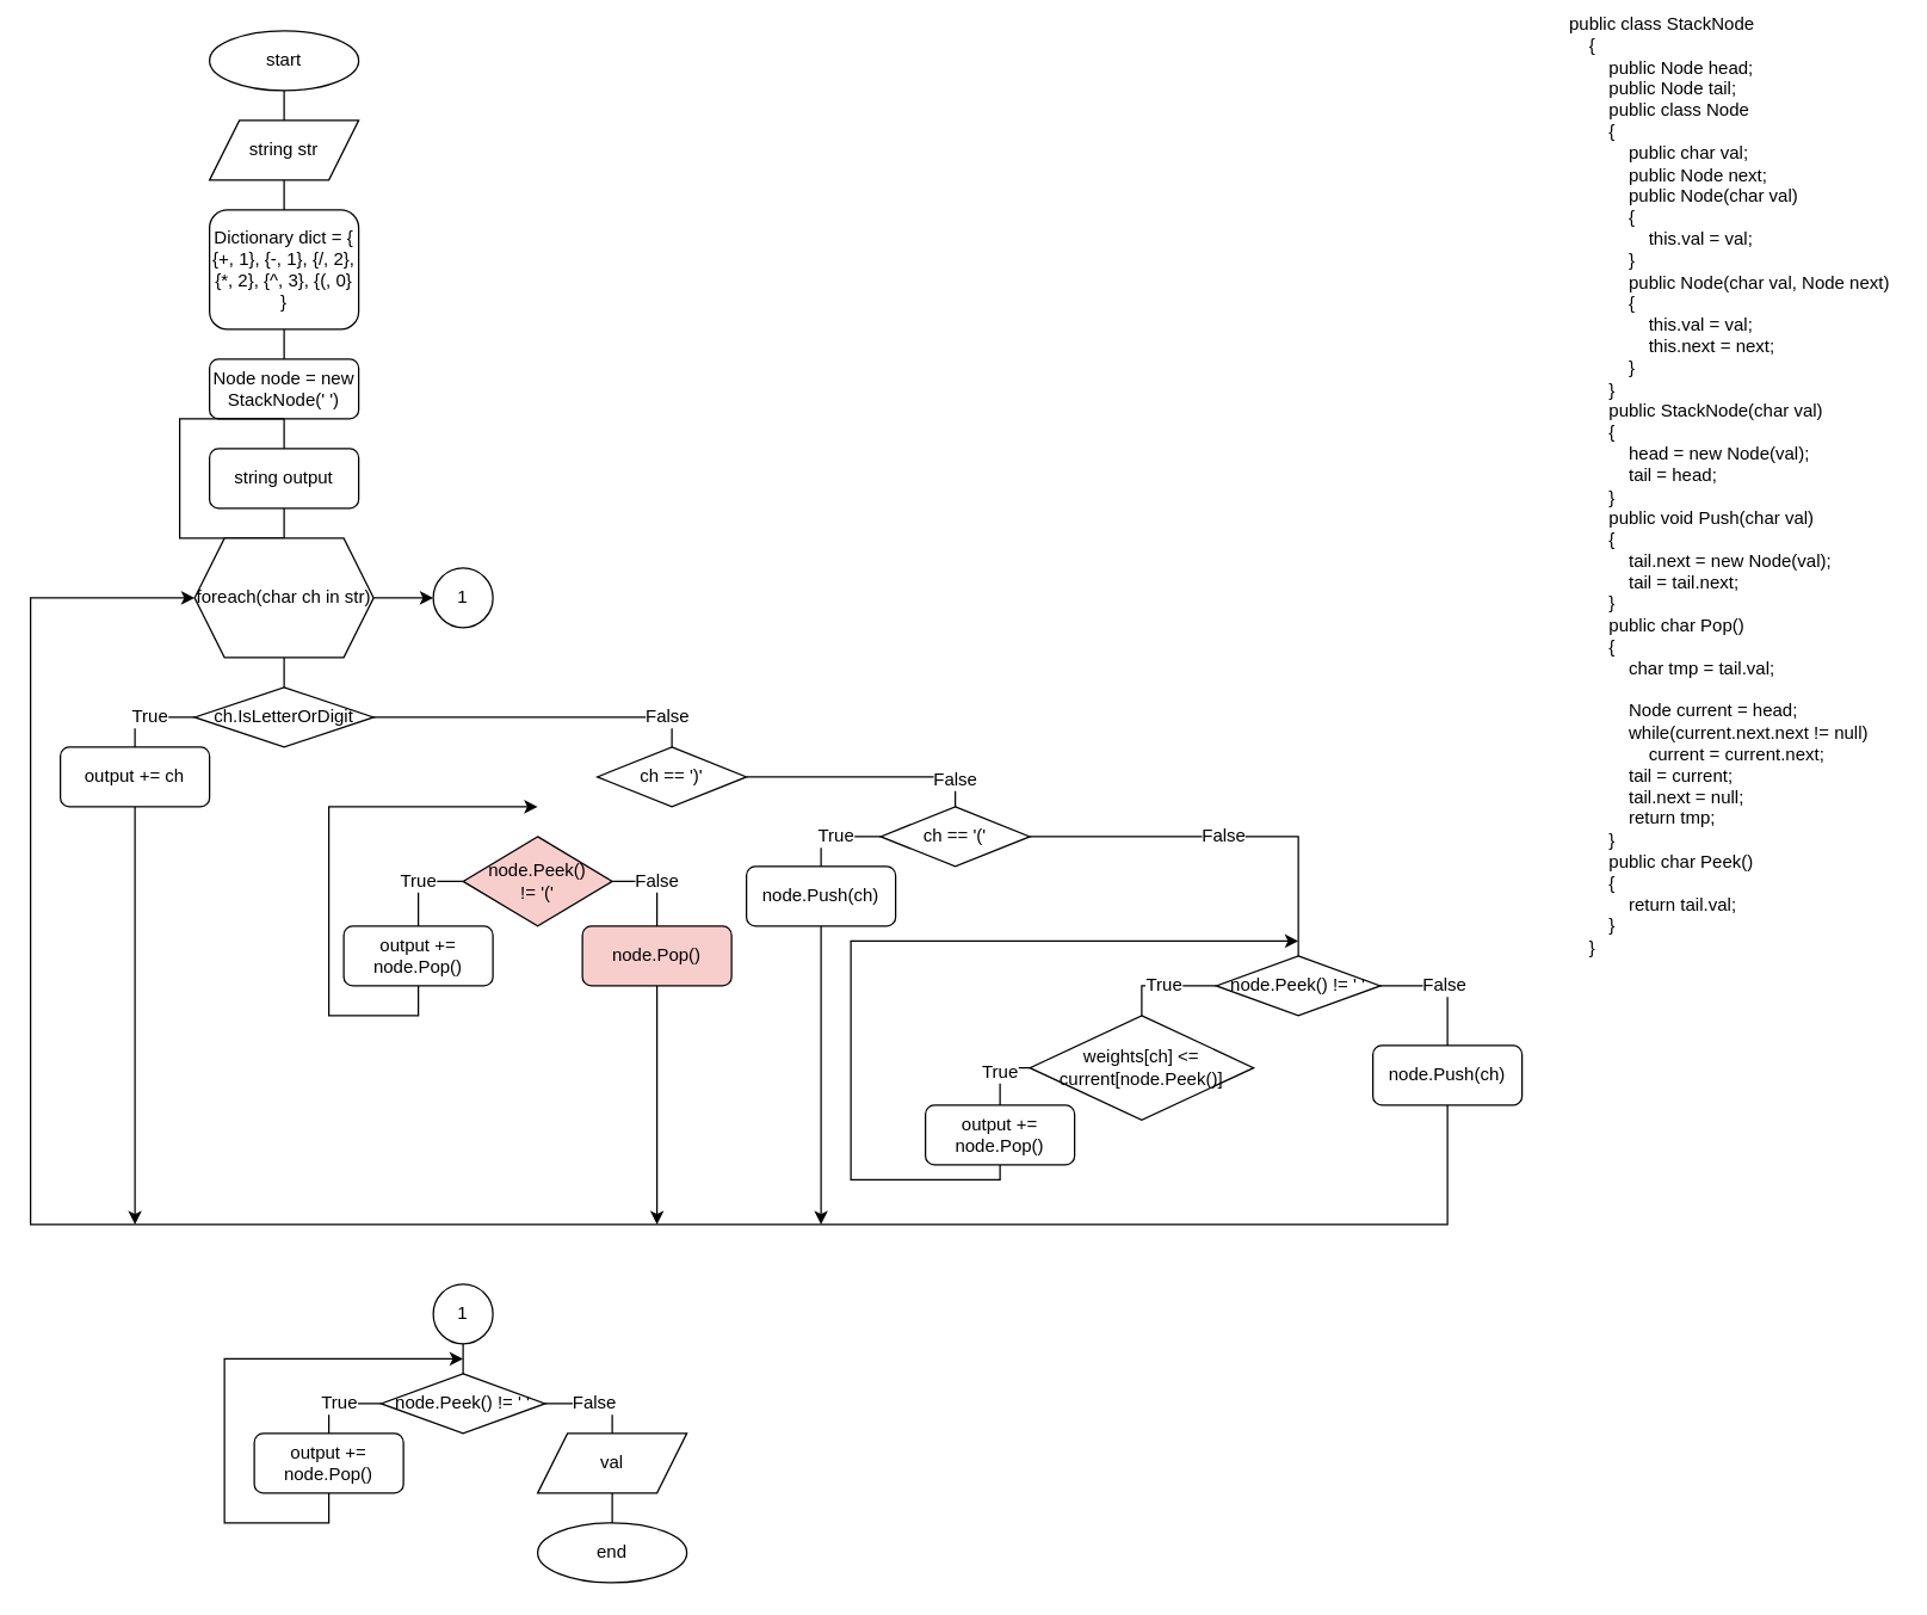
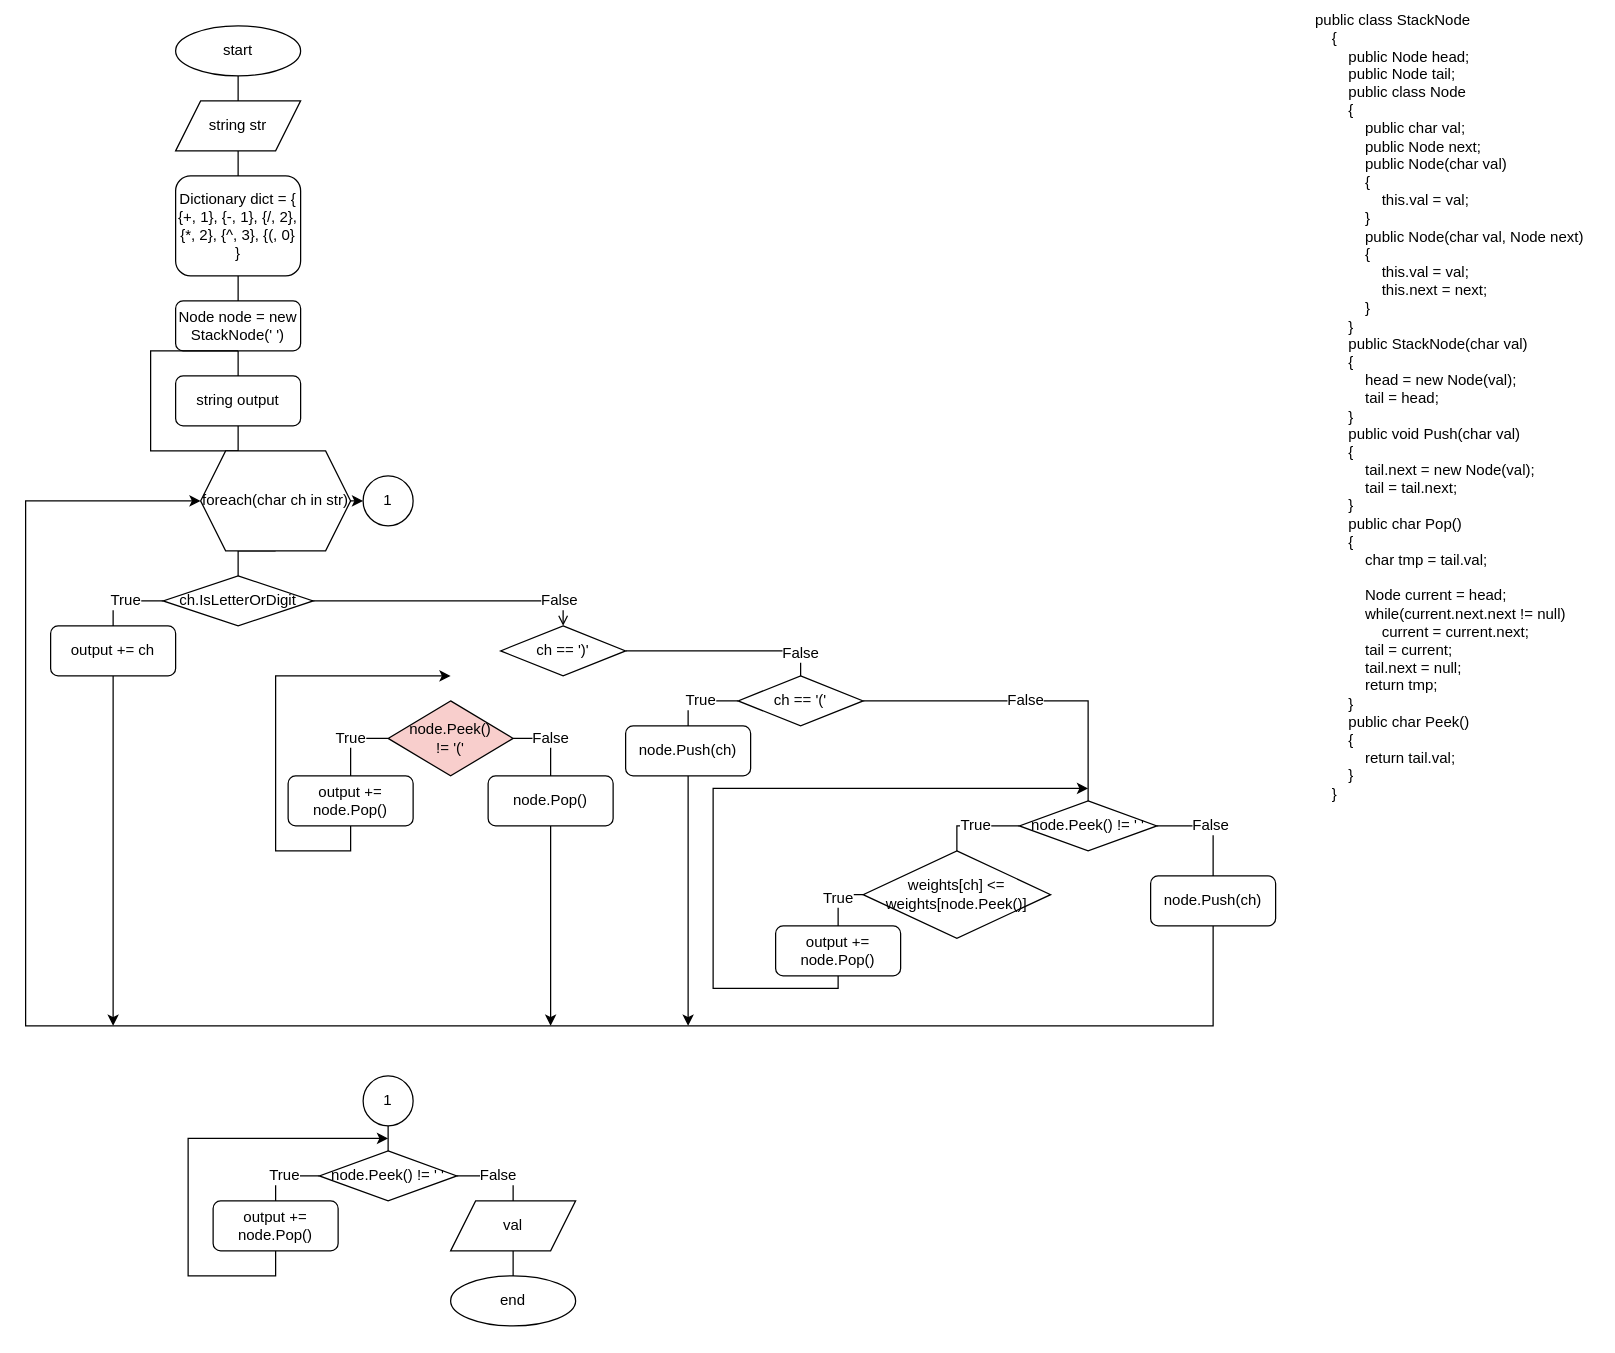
- <mxCell id="15" value="foreach(char ch in str)" style="shape=hexagon;perimeter=hexagonPerimeter2;whiteSpace=wrap;html=1;fixedSize=1;fontSize=12;align=center;" vertex="1" parent="1"><mxGeometry x="130" y="360" width="120" height="80" as="geometry" /></mxCell>
+ <mxCell id="15" value="foreach(char ch in str)" style="shape=hexagon;perimeter=hexagonPerimeter2;whiteSpace=wrap;html=1;fixedSize=1;fontSize=12;align=center;" vertex="1" parent="1"><mxGeometry x="160" y="360" width="120" height="80" as="geometry" /></mxCell>
- <mxCell id="17" value="False" style="edgeStyle=orthogonalEdgeStyle;rounded=0;orthogonalLoop=1;jettySize=auto;html=1;exitX=1;exitY=0.5;exitDx=0;exitDy=0;entryX=0.5;entryY=0;entryDx=0;entryDy=0;endArrow=none;endFill=0;fontSize=12;" edge="1" parent="1" source="18" target="22"><mxGeometry x="0.789" relative="1" as="geometry"><mxPoint as="offset" /></mxGeometry></mxCell>
+ <mxCell id="17" value="False" style="edgeStyle=orthogonalEdgeStyle;rounded=0;orthogonalLoop=1;jettySize=auto;html=1;exitX=1;exitY=0.5;exitDx=0;exitDy=0;entryX=0.5;entryY=0;entryDx=0;entryDy=0;endArrow=open;endFill=0;fontSize=12;" edge="1" parent="1" source="18" target="22"><mxGeometry x="0.789" relative="1" as="geometry"><mxPoint as="offset" /></mxGeometry></mxCell>
- <mxCell id="29" value="node.Pop()" style="rounded=1;whiteSpace=wrap;html=1;fontSize=12;align=center;fillColor=#f8cecc;" vertex="1" parent="1"><mxGeometry x="390" y="620" width="100" height="40" as="geometry" /></mxCell>
+ <mxCell id="29" value="node.Pop()" style="rounded=1;whiteSpace=wrap;html=1;fontSize=12;align=center;" vertex="1" parent="1"><mxGeometry x="390" y="620" width="100" height="40" as="geometry" /></mxCell>
- <mxCell id="39" value="weights[ch] &amp;lt;=&lt;br&gt;current[node.Peek()]" style="rhombus;whiteSpace=wrap;html=1;fontSize=12;align=center;" vertex="1" parent="1"><mxGeometry x="690" y="680" width="150" height="70" as="geometry" /></mxCell>
+ <mxCell id="39" value="weights[ch] &amp;lt;=&lt;br&gt;weights[node.Peek()]" style="rhombus;whiteSpace=wrap;html=1;fontSize=12;align=center;" vertex="1" parent="1"><mxGeometry x="690" y="680" width="150" height="70" as="geometry" /></mxCell>
